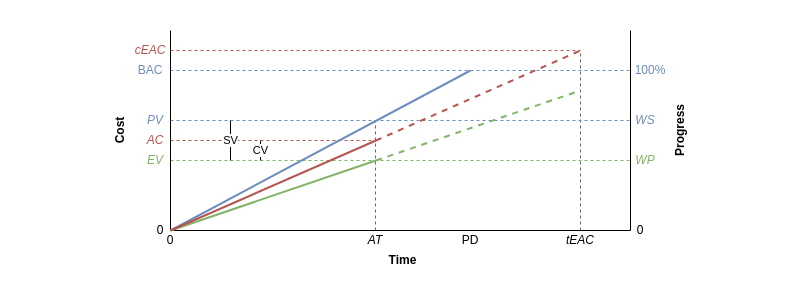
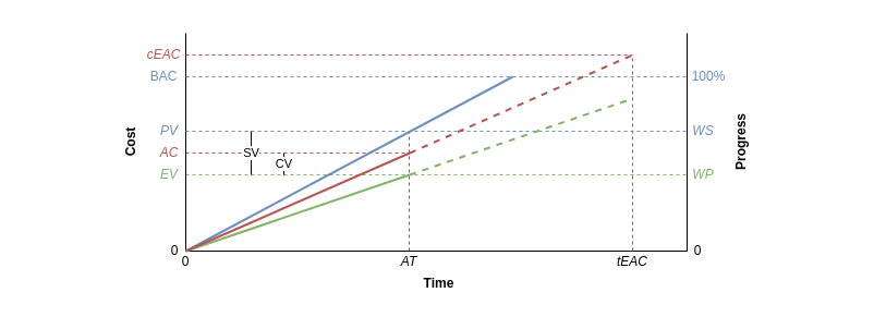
- <mxCell id="10" value="PD" style="rounded=0;whiteSpace=wrap;html=1;strokeColor=none;fillColor=none;" vertex="1" parent="1"><mxGeometry x="450" y="230" width="40" height="20" as="geometry" /></mxCell>
